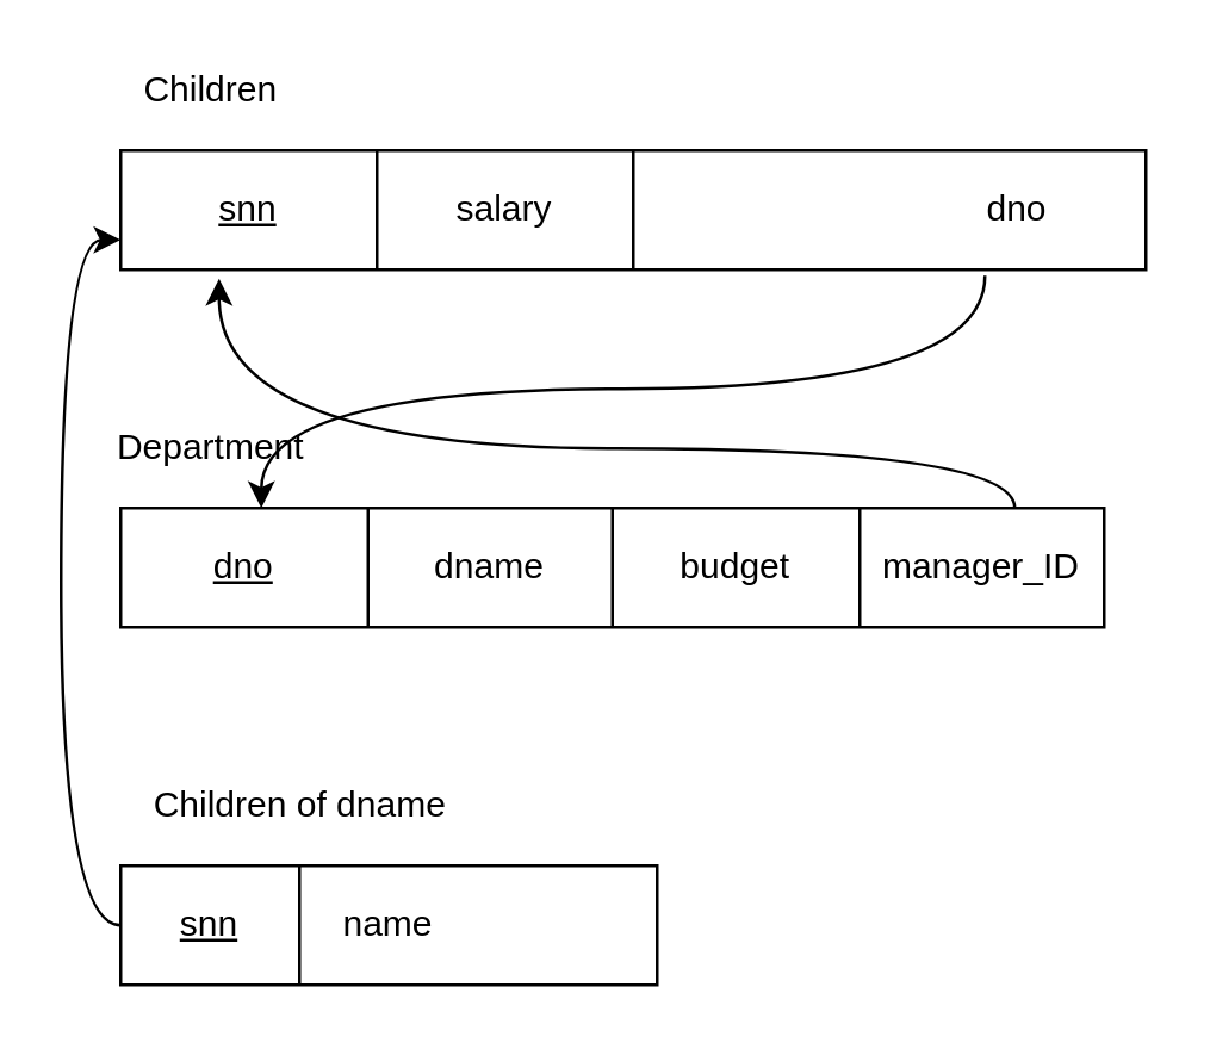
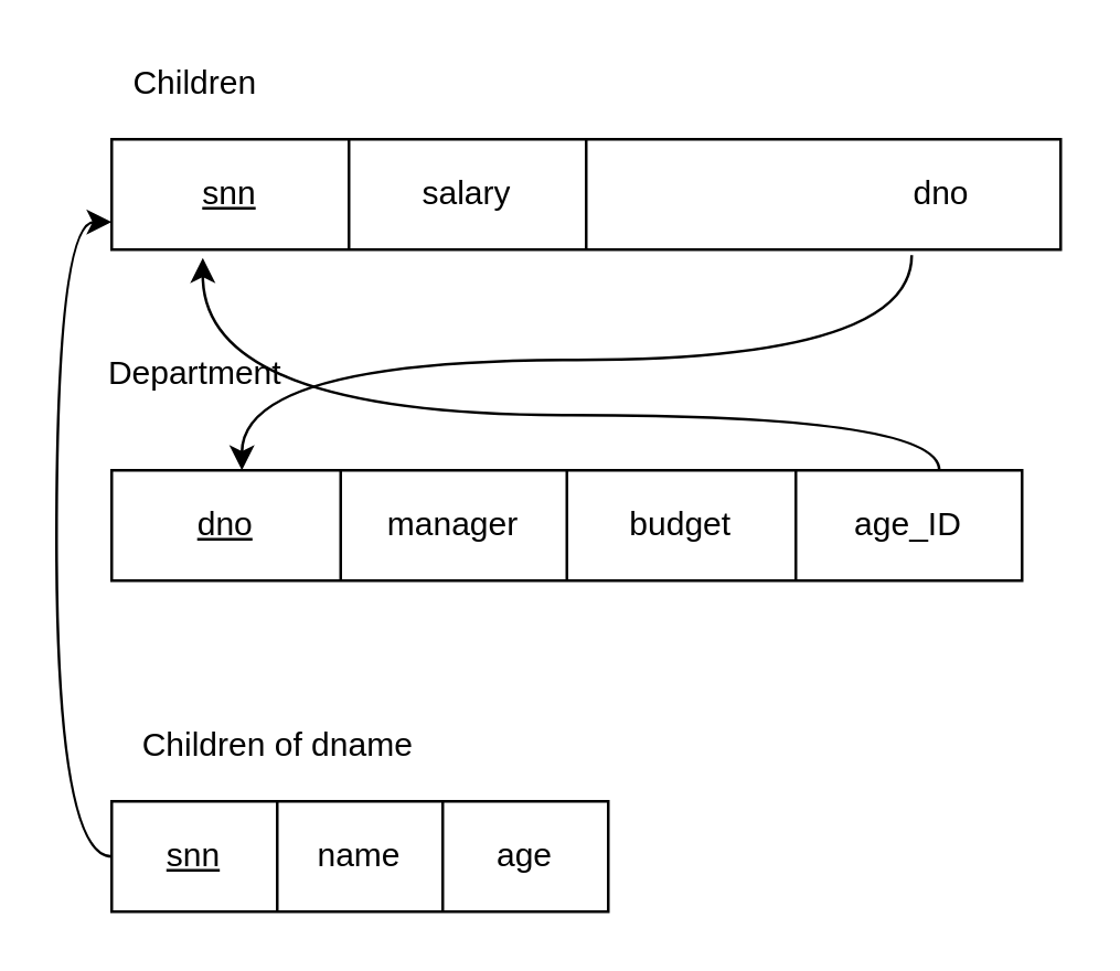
- <mxCell id="19" value="Department" style="text;html=1;align=center;verticalAlign=middle;resizable=0;points=[];autosize=1;" vertex="1" parent="1"><mxGeometry x="30" y="140" width="80" height="20" as="geometry" /></mxCell>
+ <mxCell id="19" value="Department" style="text;html=1;align=center;verticalAlign=middle;resizable=0;points=[];autosize=1;" vertex="1" parent="1"><mxGeometry x="30" y="125" width="80" height="20" as="geometry" /></mxCell>
- <mxCell id="5" value="&lt;span&gt;dname&lt;/span&gt;" style="shape=partialRectangle;html=1;whiteSpace=wrap;connectable=0;overflow=hidden;fillColor=none;top=0;left=0;bottom=0;right=0;" vertex="1" parent="3"><mxGeometry x="83" width="82" height="40" as="geometry" /></mxCell>
+ <mxCell id="5" value="&lt;span&gt;manager&lt;/span&gt;" style="shape=partialRectangle;html=1;whiteSpace=wrap;connectable=0;overflow=hidden;fillColor=none;top=0;left=0;bottom=0;right=0;" vertex="1" parent="3"><mxGeometry x="83" width="82" height="40" as="geometry" /></mxCell>
- <mxCell id="7" value="&lt;span&gt;manager_ID&lt;/span&gt;" style="shape=partialRectangle;html=1;whiteSpace=wrap;connectable=0;overflow=hidden;fillColor=none;top=0;left=0;bottom=0;right=0;" vertex="1" parent="3"><mxGeometry x="248" width="82" height="40" as="geometry" /></mxCell>
+ <mxCell id="7" value="&lt;span&gt;age_ID&lt;/span&gt;" style="shape=partialRectangle;html=1;whiteSpace=wrap;connectable=0;overflow=hidden;fillColor=none;top=0;left=0;bottom=0;right=0;" vertex="1" parent="3"><mxGeometry x="248" width="82" height="40" as="geometry" /></mxCell>
+ <mxCell id="12" value="age" style="shape=partialRectangle;html=1;whiteSpace=wrap;connectable=0;overflow=hidden;fillColor=none;top=0;left=0;bottom=0;right=0;" vertex="1" parent="9"><mxGeometry x="120" width="60" height="40" as="geometry" /></mxCell>
